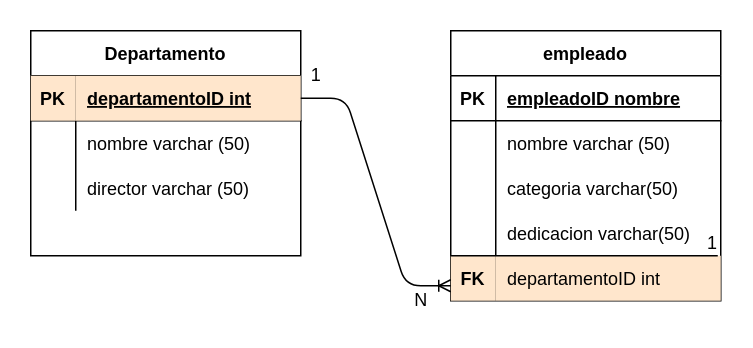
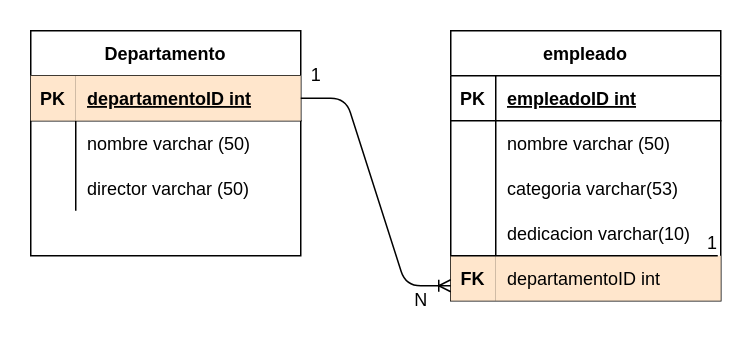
- <mxCell id="15" value="empleadoID nombre" style="shape=partialRectangle;connectable=0;fillColor=none;top=0;left=0;bottom=0;right=0;align=left;spacingLeft=6;fontStyle=5;overflow=hidden;" parent="13" vertex="1"><mxGeometry x="30" width="150" height="30" as="geometry" /></mxCell>
+ <mxCell id="15" value="empleadoID int" style="shape=partialRectangle;connectable=0;fillColor=none;top=0;left=0;bottom=0;right=0;align=left;spacingLeft=6;fontStyle=5;overflow=hidden;" parent="13" vertex="1"><mxGeometry x="30" width="150" height="30" as="geometry" /></mxCell>
- <mxCell id="21" value="categoria varchar(50)" style="shape=partialRectangle;connectable=0;fillColor=none;top=0;left=0;bottom=0;right=0;align=left;spacingLeft=6;overflow=hidden;" parent="19" vertex="1"><mxGeometry x="30" width="150" height="30" as="geometry" /></mxCell>
+ <mxCell id="21" value="categoria varchar(53)" style="shape=partialRectangle;connectable=0;fillColor=none;top=0;left=0;bottom=0;right=0;align=left;spacingLeft=6;overflow=hidden;" parent="19" vertex="1"><mxGeometry x="30" width="150" height="30" as="geometry" /></mxCell>
- <mxCell id="24" value="dedicacion varchar(50)" style="shape=partialRectangle;connectable=0;fillColor=none;top=0;left=0;bottom=0;right=0;align=left;spacingLeft=6;overflow=hidden;" parent="22" vertex="1"><mxGeometry x="30" width="150" height="30" as="geometry" /></mxCell>
+ <mxCell id="24" value="dedicacion varchar(10)" style="shape=partialRectangle;connectable=0;fillColor=none;top=0;left=0;bottom=0;right=0;align=left;spacingLeft=6;overflow=hidden;" parent="22" vertex="1"><mxGeometry x="30" width="150" height="30" as="geometry" /></mxCell>
